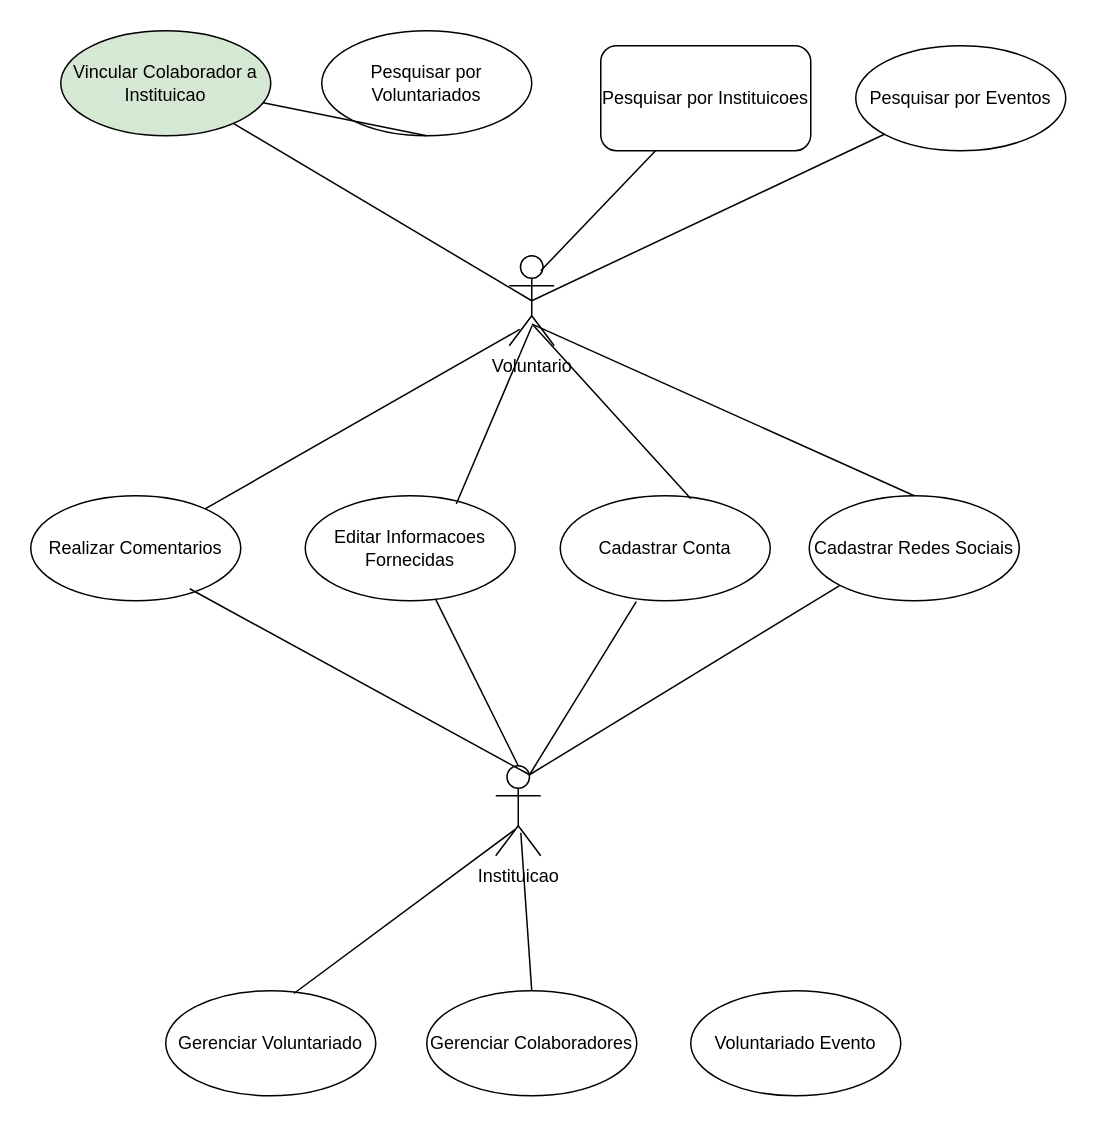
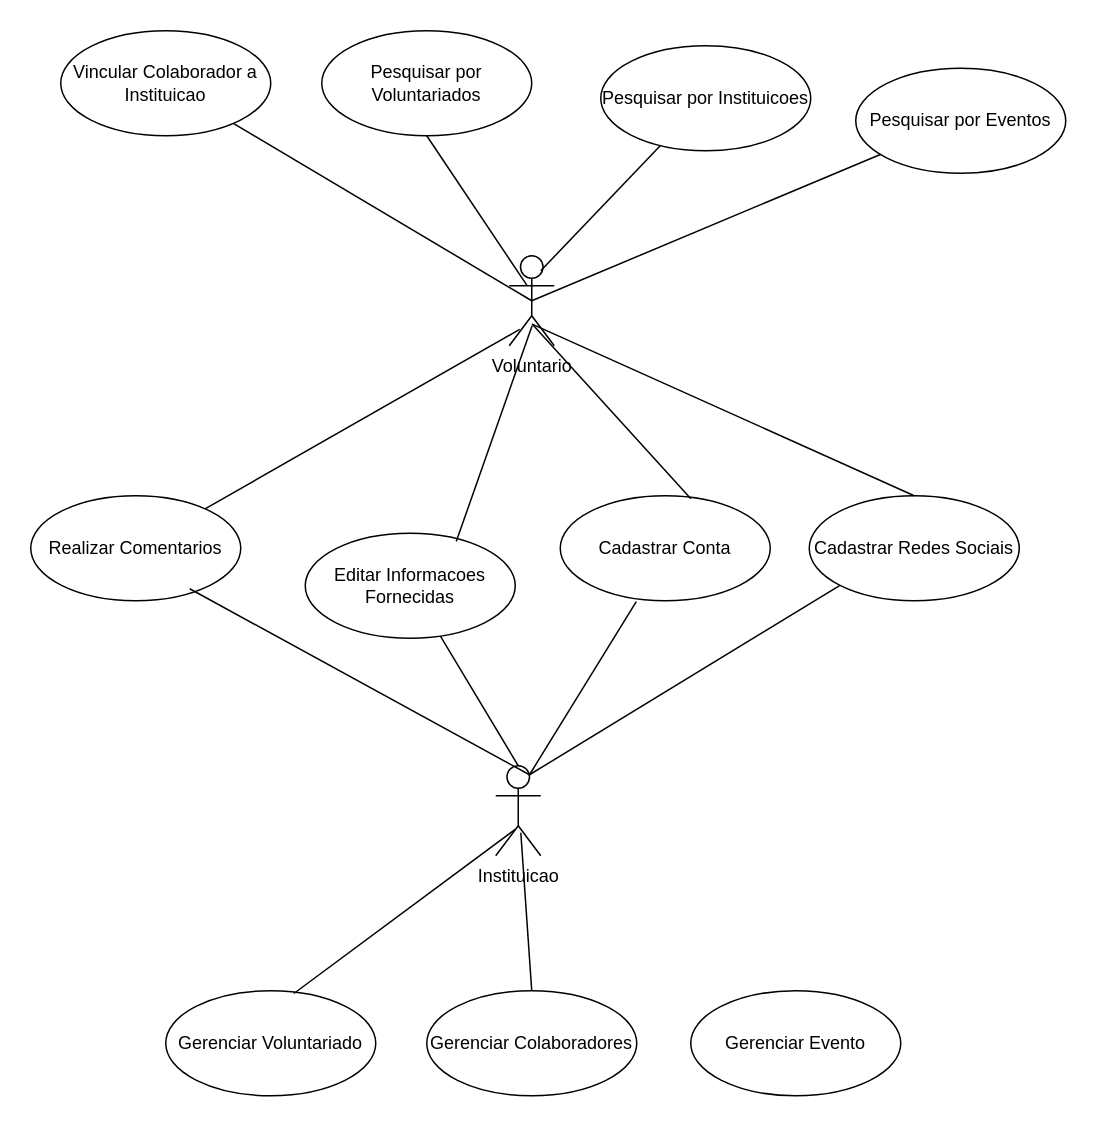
- <mxCell id="10" value="Vincular Colaborador a Instituicao" style="ellipse;whiteSpace=wrap;html=1;fillColor=#d5e8d4;" parent="1" vertex="1"><mxGeometry x="40" y="20" width="140" height="70" as="geometry" /></mxCell>
+ <mxCell id="10" value="Vincular Colaborador a Instituicao" style="ellipse;whiteSpace=wrap;html=1;" parent="1" vertex="1"><mxGeometry x="40" y="20" width="140" height="70" as="geometry" /></mxCell>
- <mxCell id="21" value="Pesquisar por Instituicoes" style="whiteSpace=wrap;html=1;rounded=1;" parent="1" vertex="1"><mxGeometry x="400" y="30" width="140" height="70" as="geometry" /></mxCell>
+ <mxCell id="21" value="Pesquisar por Instituicoes" style="ellipse;whiteSpace=wrap;html=1;" parent="1" vertex="1"><mxGeometry x="400" y="30" width="140" height="70" as="geometry" /></mxCell>
- <mxCell id="11" value="Pesquisar por Eventos" style="ellipse;whiteSpace=wrap;html=1;" parent="1" vertex="1"><mxGeometry x="570" y="30" width="140" height="70" as="geometry" /></mxCell>
+ <mxCell id="11" value="Pesquisar por Eventos" style="ellipse;whiteSpace=wrap;html=1;" parent="1" vertex="1"><mxGeometry x="570" y="45" width="140" height="70" as="geometry" /></mxCell>
- <mxCell id="22" value="" style="edgeStyle=none;html=1;endArrow=none;verticalAlign=bottom;rounded=0;exitX=0.5;exitY=1;exitDx=0;exitDy=0;" parent="1" source="20" target="10" edge="1"><mxGeometry width="160" relative="1" as="geometry"><mxPoint x="270" y="110" as="sourcePoint" /><mxPoint x="390" y="130" as="targetPoint" /></mxGeometry></mxCell>
+ <mxCell id="22" value="" style="edgeStyle=none;html=1;endArrow=none;verticalAlign=bottom;rounded=0;entryX=0.39;entryY=0.327;entryDx=0;entryDy=0;entryPerimeter=0;exitX=0.5;exitY=1;exitDx=0;exitDy=0;" parent="1" source="20" target="3" edge="1"><mxGeometry width="160" relative="1" as="geometry"><mxPoint x="270" y="110" as="sourcePoint" /><mxPoint x="390" y="130" as="targetPoint" /></mxGeometry></mxCell>
- <mxCell id="5" value="Editar Informacoes Fornecidas" style="ellipse;whiteSpace=wrap;html=1;" parent="1" vertex="1"><mxGeometry x="203" y="330" width="140" height="70" as="geometry" /></mxCell>
+ <mxCell id="5" value="Editar Informacoes Fornecidas" style="ellipse;whiteSpace=wrap;html=1;" parent="1" vertex="1"><mxGeometry x="203" y="355" width="140" height="70" as="geometry" /></mxCell>
- <mxCell id="8" value="Voluntariado Evento" style="ellipse;whiteSpace=wrap;html=1;" parent="1" vertex="1"><mxGeometry x="460" y="660" width="140" height="70" as="geometry" /></mxCell>
+ <mxCell id="8" value="Gerenciar Evento" style="ellipse;whiteSpace=wrap;html=1;" parent="1" vertex="1"><mxGeometry x="460" y="660" width="140" height="70" as="geometry" /></mxCell>
